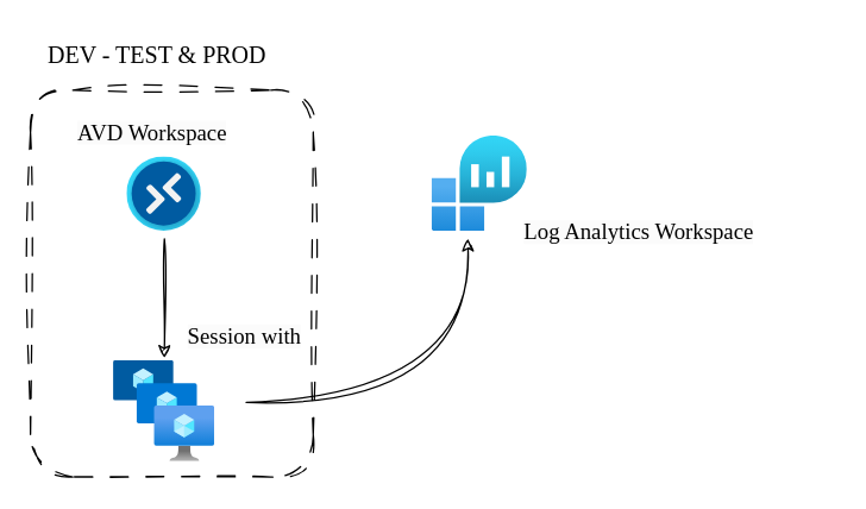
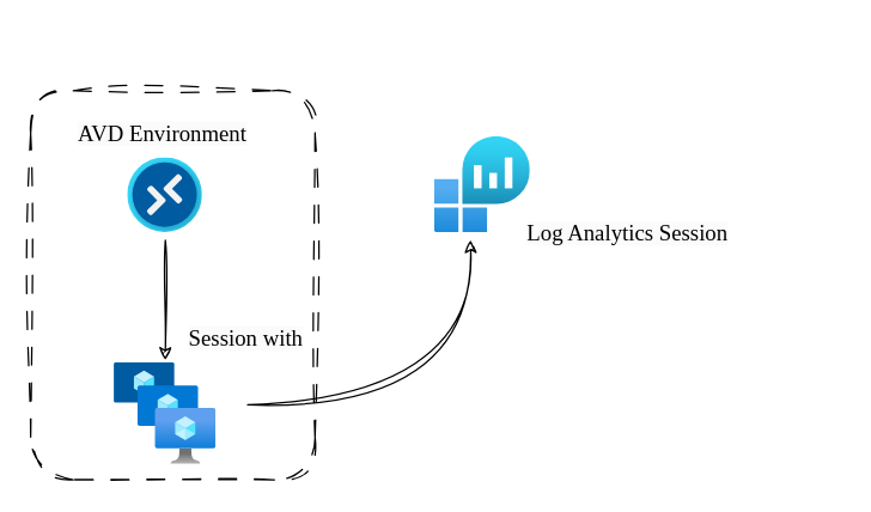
- <mxCell id="5" value="&lt;span style=&quot;color: rgb(0, 0, 0); font-size: 16px; font-style: normal; font-variant-ligatures: normal; font-variant-caps: normal; font-weight: 400; letter-spacing: normal; orphans: 2; text-align: center; text-indent: 0px; text-transform: none; widows: 2; word-spacing: 0px; -webkit-text-stroke-width: 0px; white-space: nowrap; background-color: rgb(255, 255, 255); text-decoration-thickness: initial; text-decoration-style: initial; text-decoration-color: initial; float: none; display: inline !important;&quot;&gt;DEV - TEST &amp;amp; PROD&lt;/span&gt;" style="text;whiteSpace=wrap;html=1;fontFamily=Architects Daughter;fontSource=https%3A%2F%2Ffonts.googleapis.com%2Fcss%3Ffamily%3DArchitects%2BDaughter;fontSize=16;" vertex="1" parent="1"><mxGeometry x="30" y="20" width="160" height="40" as="geometry" /></mxCell>
- <mxCell id="7" value="&lt;span style=&quot;color: rgb(0, 0, 0); font-family: &amp;quot;Architects Daughter&amp;quot;; font-size: 15px; font-style: normal; font-variant-ligatures: normal; font-variant-caps: normal; font-weight: 400; letter-spacing: normal; orphans: 2; text-align: center; text-indent: 0px; text-transform: none; widows: 2; word-spacing: 0px; -webkit-text-stroke-width: 0px; white-space: normal; background-color: rgb(251, 251, 251); text-decoration-thickness: initial; text-decoration-style: initial; text-decoration-color: initial; display: inline !important; float: none;&quot;&gt;AVD Workspace&lt;/span&gt;" style="text;whiteSpace=wrap;html=1;" vertex="1" parent="1"><mxGeometry x="50" y="73" width="150" height="40" as="geometry" /></mxCell>
+ <mxCell id="7" value="&lt;span style=&quot;color: rgb(0, 0, 0); font-family: &amp;quot;Architects Daughter&amp;quot;; font-size: 15px; font-style: normal; font-variant-ligatures: normal; font-variant-caps: normal; font-weight: 400; letter-spacing: normal; orphans: 2; text-align: center; text-indent: 0px; text-transform: none; widows: 2; word-spacing: 0px; -webkit-text-stroke-width: 0px; white-space: normal; background-color: rgb(251, 251, 251); text-decoration-thickness: initial; text-decoration-style: initial; text-decoration-color: initial; display: inline !important; float: none;&quot;&gt;AVD Environment&lt;/span&gt;" style="text;whiteSpace=wrap;html=1;" vertex="1" parent="1"><mxGeometry x="50" y="73" width="150" height="40" as="geometry" /></mxCell>
- <mxCell id="11" value="&lt;span style=&quot;color: rgb(0, 0, 0); font-family: &amp;quot;Architects Daughter&amp;quot;; font-size: 15px; font-style: normal; font-variant-ligatures: normal; font-variant-caps: normal; font-weight: 400; letter-spacing: normal; orphans: 2; text-align: center; text-indent: 0px; text-transform: none; widows: 2; word-spacing: 0px; -webkit-text-stroke-width: 0px; white-space: normal; background-color: rgb(251, 251, 251); text-decoration-thickness: initial; text-decoration-style: initial; text-decoration-color: initial; display: inline !important; float: none;&quot;&gt;Log Analytics Workspace&lt;/span&gt;" style="text;whiteSpace=wrap;html=1;" vertex="1" parent="1"><mxGeometry x="350" y="140" width="210" height="40" as="geometry" /></mxCell>
+ <mxCell id="11" value="&lt;span style=&quot;color: rgb(0, 0, 0); font-family: &amp;quot;Architects Daughter&amp;quot;; font-size: 15px; font-style: normal; font-variant-ligatures: normal; font-variant-caps: normal; font-weight: 400; letter-spacing: normal; orphans: 2; text-align: center; text-indent: 0px; text-transform: none; widows: 2; word-spacing: 0px; -webkit-text-stroke-width: 0px; white-space: normal; background-color: rgb(251, 251, 251); text-decoration-thickness: initial; text-decoration-style: initial; text-decoration-color: initial; display: inline !important; float: none;&quot;&gt;Log Analytics Session&lt;/span&gt;" style="text;whiteSpace=wrap;html=1;" vertex="1" parent="1"><mxGeometry x="350" y="140" width="210" height="40" as="geometry" /></mxCell>
